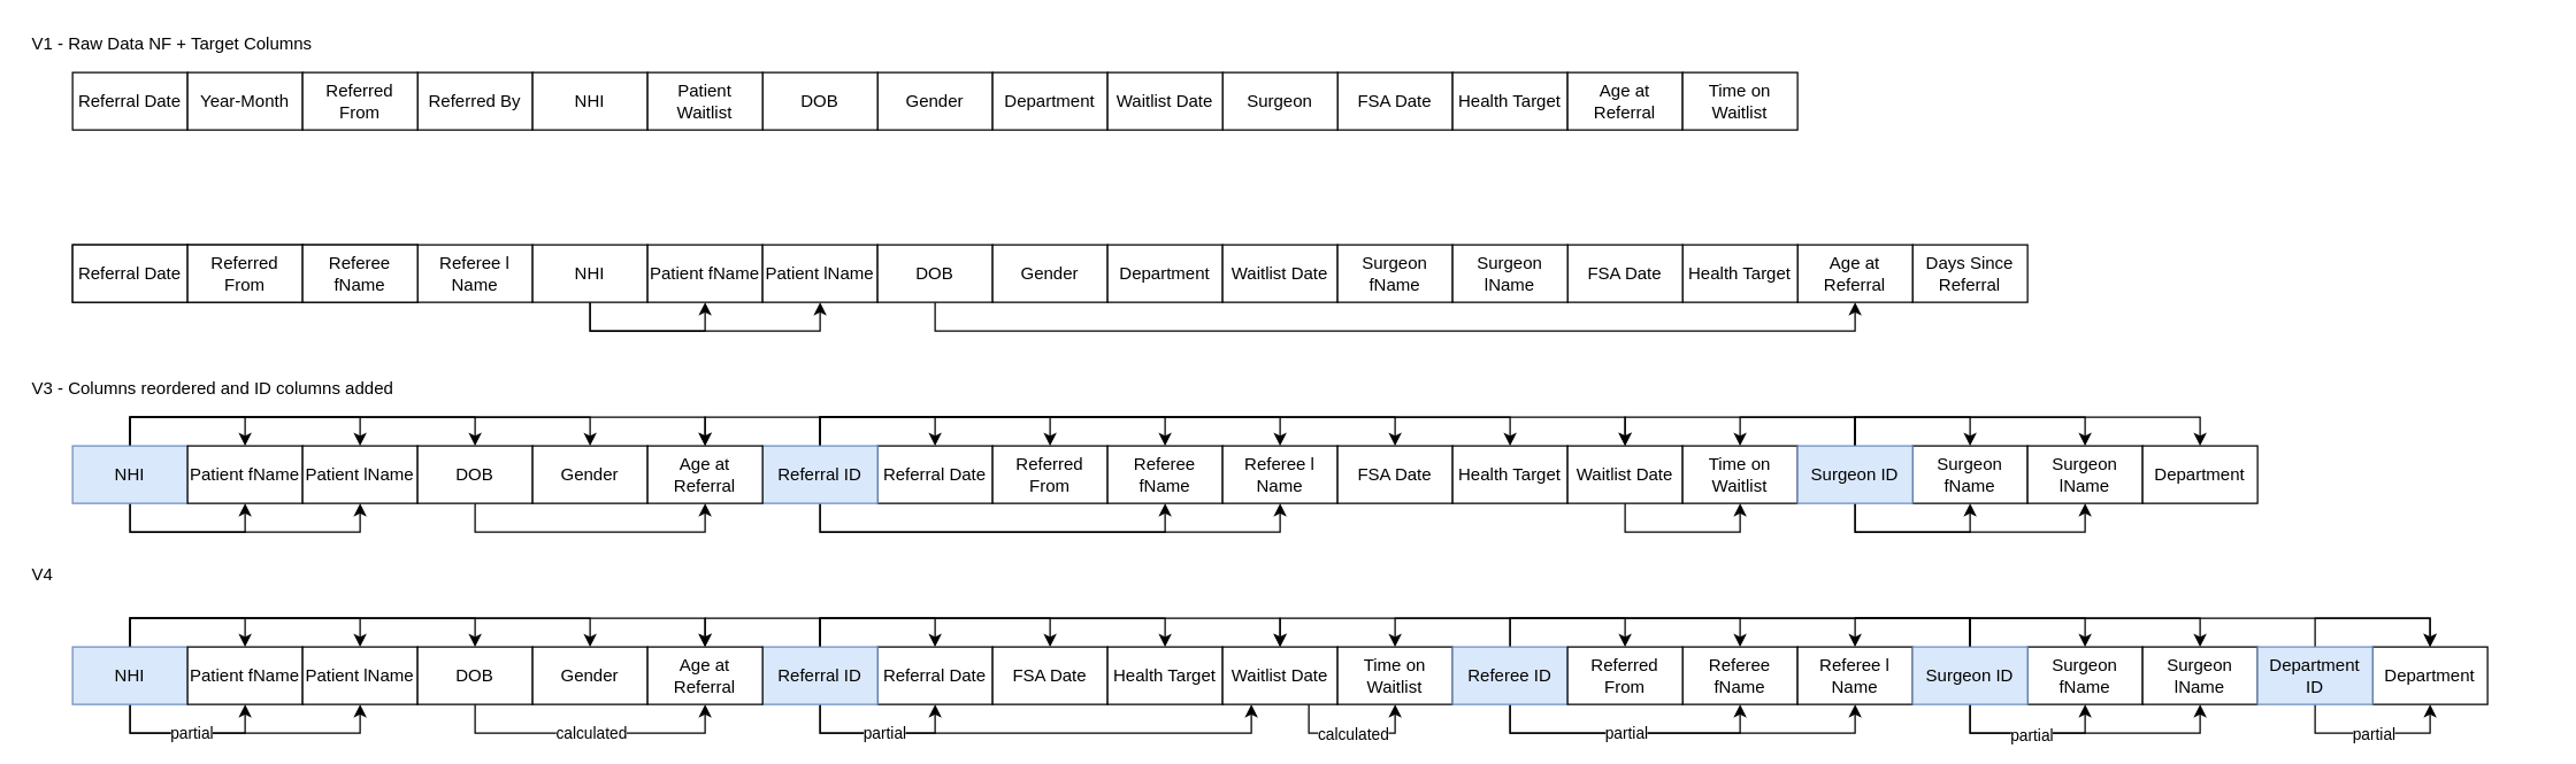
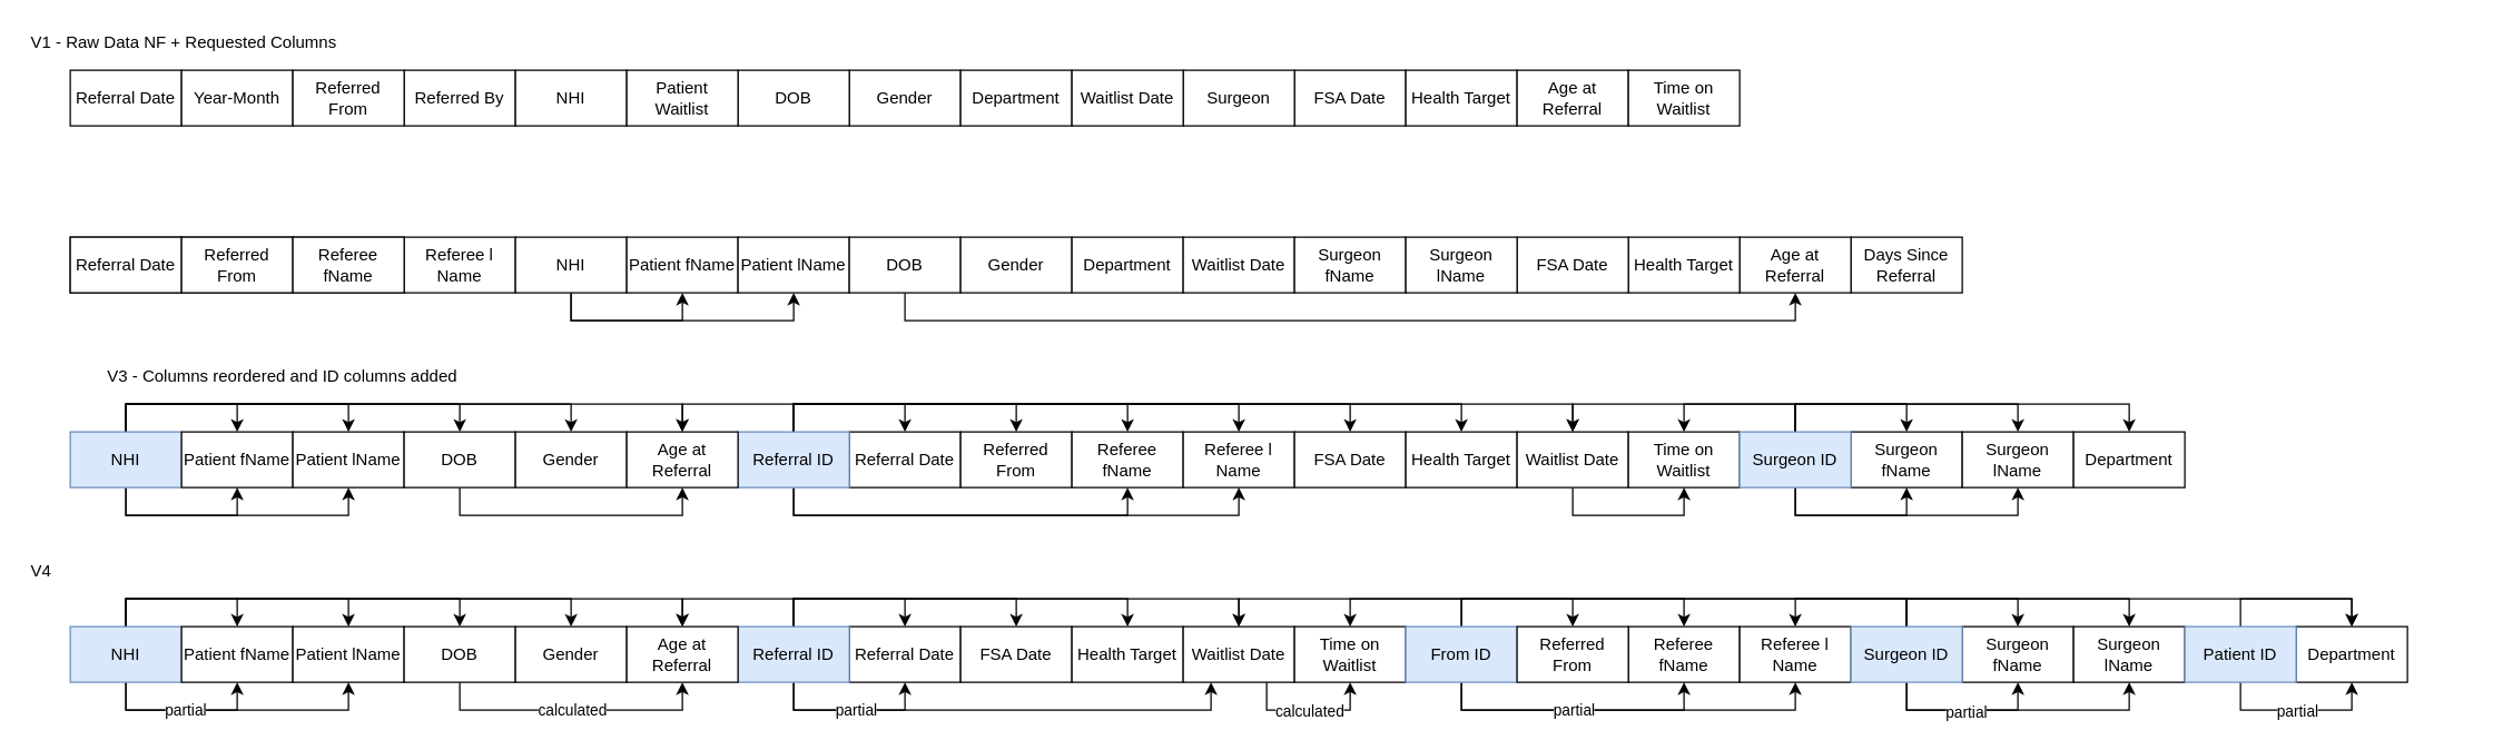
- <mxCell id="3" value="V1 - Raw Data NF + Target Columns" style="text;html=1;align=left;verticalAlign=middle;resizable=0;points=[];autosize=1;strokeColor=none;fillColor=none;" parent="1" vertex="1"><mxGeometry x="20" y="20" width="240" height="20" as="geometry" /></mxCell>
+ <mxCell id="3" value="V1 - Raw Data NF + Requested Columns" style="text;html=1;align=left;verticalAlign=middle;resizable=0;points=[];autosize=1;strokeColor=none;fillColor=none;" parent="1" vertex="1"><mxGeometry x="20" y="20" width="240" height="20" as="geometry" /></mxCell>
- <mxCell id="38" value="V3 - Columns reordered and ID columns added" style="text;html=1;align=left;verticalAlign=middle;resizable=0;points=[];autosize=1;strokeColor=none;fillColor=none;" parent="1" vertex="1"><mxGeometry x="20" y="260" width="270" height="20" as="geometry" /></mxCell>
+ <mxCell id="38" value="V3 - Columns reordered and ID columns added" style="text;html=1;align=left;verticalAlign=middle;resizable=0;points=[];autosize=1;strokeColor=none;fillColor=none;" parent="1" vertex="1"><mxGeometry x="75" y="260" width="270" height="20" as="geometry" /></mxCell>
- <mxCell id="87" value="V4" style="text;html=1;align=left;verticalAlign=middle;resizable=0;points=[];autosize=1;strokeColor=none;fillColor=none;" parent="1" vertex="1"><mxGeometry x="20" y="390" width="30" height="20" as="geometry" /></mxCell>
+ <mxCell id="87" value="V4" style="text;html=1;align=left;verticalAlign=middle;resizable=0;points=[];autosize=1;strokeColor=none;fillColor=none;" parent="1" vertex="1"><mxGeometry x="20" y="400" width="30" height="20" as="geometry" /></mxCell>
- <mxCell id="140" value="Referee ID" style="rounded=0;whiteSpace=wrap;html=1;fillColor=#dae8fc;strokeColor=#6c8ebf;" parent="1" vertex="1"><mxGeometry x="1010" y="450" width="80" height="40" as="geometry" /></mxCell>
+ <mxCell id="140" value="From ID" style="rounded=0;whiteSpace=wrap;html=1;fillColor=#dae8fc;strokeColor=#6c8ebf;" parent="1" vertex="1"><mxGeometry x="1010" y="450" width="80" height="40" as="geometry" /></mxCell>
- <mxCell id="144" value="Department ID" style="rounded=0;whiteSpace=wrap;html=1;fillColor=#dae8fc;strokeColor=#6c8ebf;" parent="1" vertex="1"><mxGeometry x="1570" y="450" width="80" height="40" as="geometry" /></mxCell>
+ <mxCell id="144" value="Patient ID" style="rounded=0;whiteSpace=wrap;html=1;fillColor=#dae8fc;strokeColor=#6c8ebf;" parent="1" vertex="1"><mxGeometry x="1570" y="450" width="80" height="40" as="geometry" /></mxCell>
